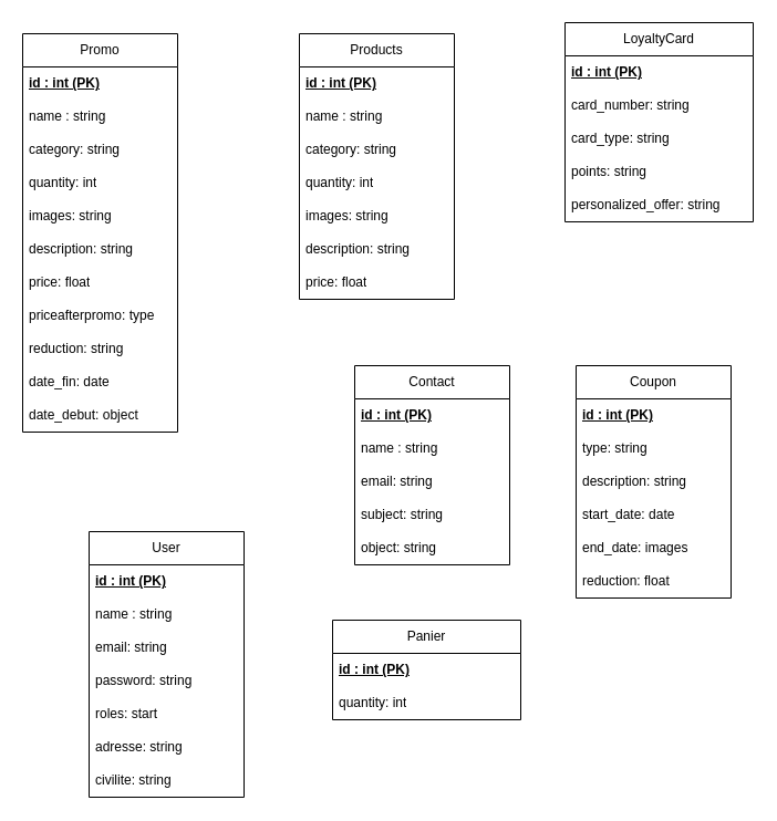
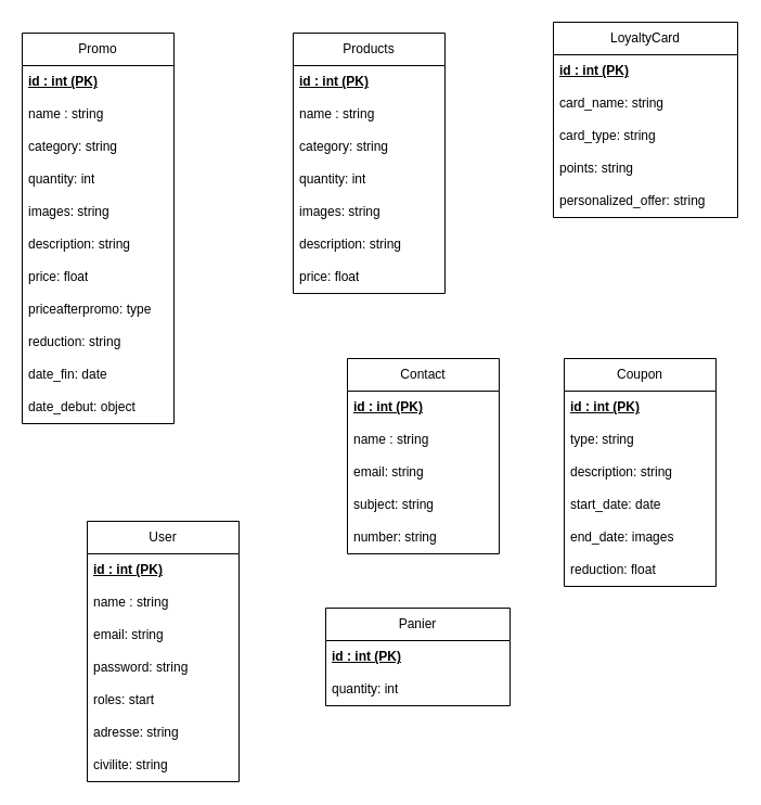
- <mxCell id="17" value="card_number: string" style="text;strokeColor=none;fillColor=none;align=left;verticalAlign=middle;spacingLeft=4;spacingRight=4;overflow=hidden;points=[[0,0.5],[1,0.5]];portConstraint=eastwest;rotatable=0;whiteSpace=wrap;html=1;" vertex="1" parent="15"><mxGeometry y="60" width="170" height="30" as="geometry" /></mxCell>
+ <mxCell id="17" value="card_name: string" style="text;strokeColor=none;fillColor=none;align=left;verticalAlign=middle;spacingLeft=4;spacingRight=4;overflow=hidden;points=[[0,0.5],[1,0.5]];portConstraint=eastwest;rotatable=0;whiteSpace=wrap;html=1;" vertex="1" parent="15"><mxGeometry y="60" width="170" height="30" as="geometry" /></mxCell>
- <mxCell id="7" value="object: string" style="text;strokeColor=none;fillColor=none;align=left;verticalAlign=middle;spacingLeft=4;spacingRight=4;overflow=hidden;points=[[0,0.5],[1,0.5]];portConstraint=eastwest;rotatable=0;whiteSpace=wrap;html=1;" vertex="1" parent="2"><mxGeometry y="150" width="140" height="30" as="geometry" /></mxCell>
+ <mxCell id="7" value="number: string" style="text;strokeColor=none;fillColor=none;align=left;verticalAlign=middle;spacingLeft=4;spacingRight=4;overflow=hidden;points=[[0,0.5],[1,0.5]];portConstraint=eastwest;rotatable=0;whiteSpace=wrap;html=1;" vertex="1" parent="2"><mxGeometry y="150" width="140" height="30" as="geometry" /></mxCell>
